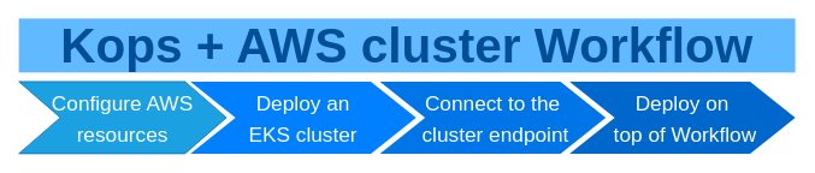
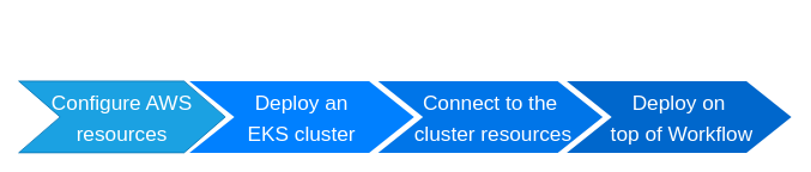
- <mxCell id="5" value="Kops + AWS cluster Workflow" style="text;html=1;strokeColor=none;fillColor=#61BAFF;align=center;verticalAlign=middle;whiteSpace=wrap;fontSize=54;fontStyle=1;fontColor=#004D99;" parent="1" vertex="1"><mxGeometry x="20" y="20" width="860" height="60" as="geometry" /></mxCell>
- <mxCell id="3" value="&lt;font style=&quot;font-size: 23px&quot;&gt;Connect to the&lt;br&gt;&amp;nbsp;cluster endpoint&lt;/font&gt;" style="shape=step;whiteSpace=wrap;html=1;fontSize=28;fillColor=#0075E8;fontColor=#FFFFFF;strokeColor=none;" parent="1" vertex="1"><mxGeometry x="420" y="90" width="250" height="80" as="geometry" /></mxCell>
+ <mxCell id="3" value="&lt;font style=&quot;font-size: 23px&quot;&gt;Connect to the&lt;br&gt;&amp;nbsp;cluster resources&lt;/font&gt;" style="shape=step;whiteSpace=wrap;html=1;fontSize=28;fillColor=#0075E8;fontColor=#FFFFFF;strokeColor=none;" parent="1" vertex="1"><mxGeometry x="420" y="90" width="250" height="80" as="geometry" /></mxCell>
